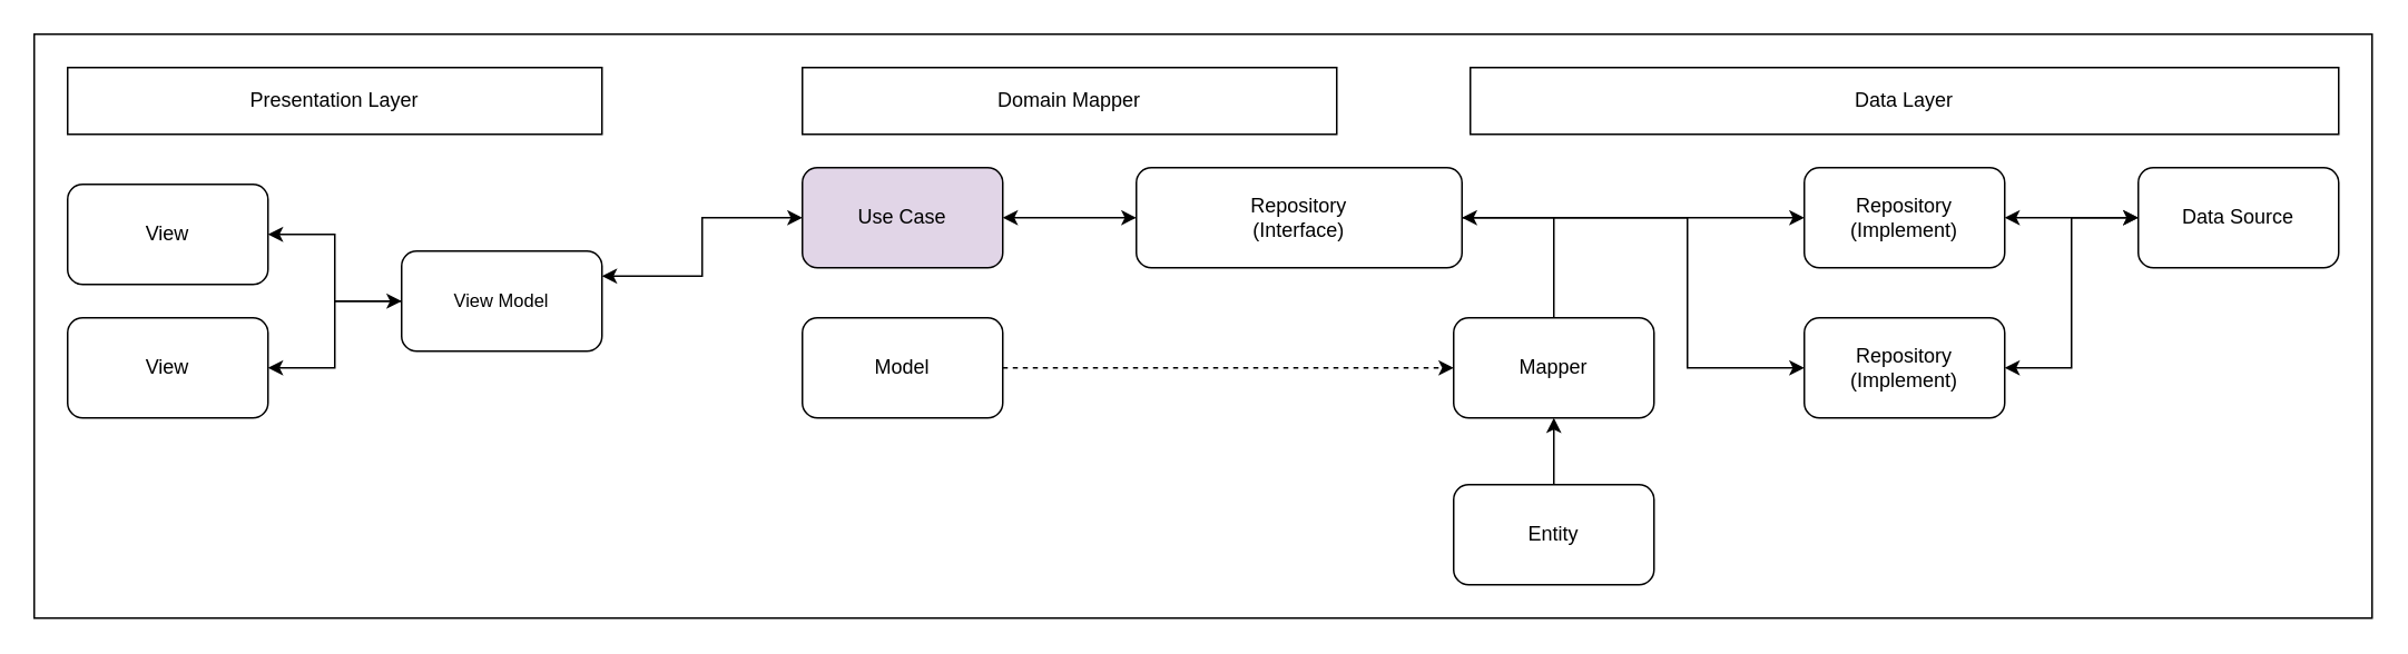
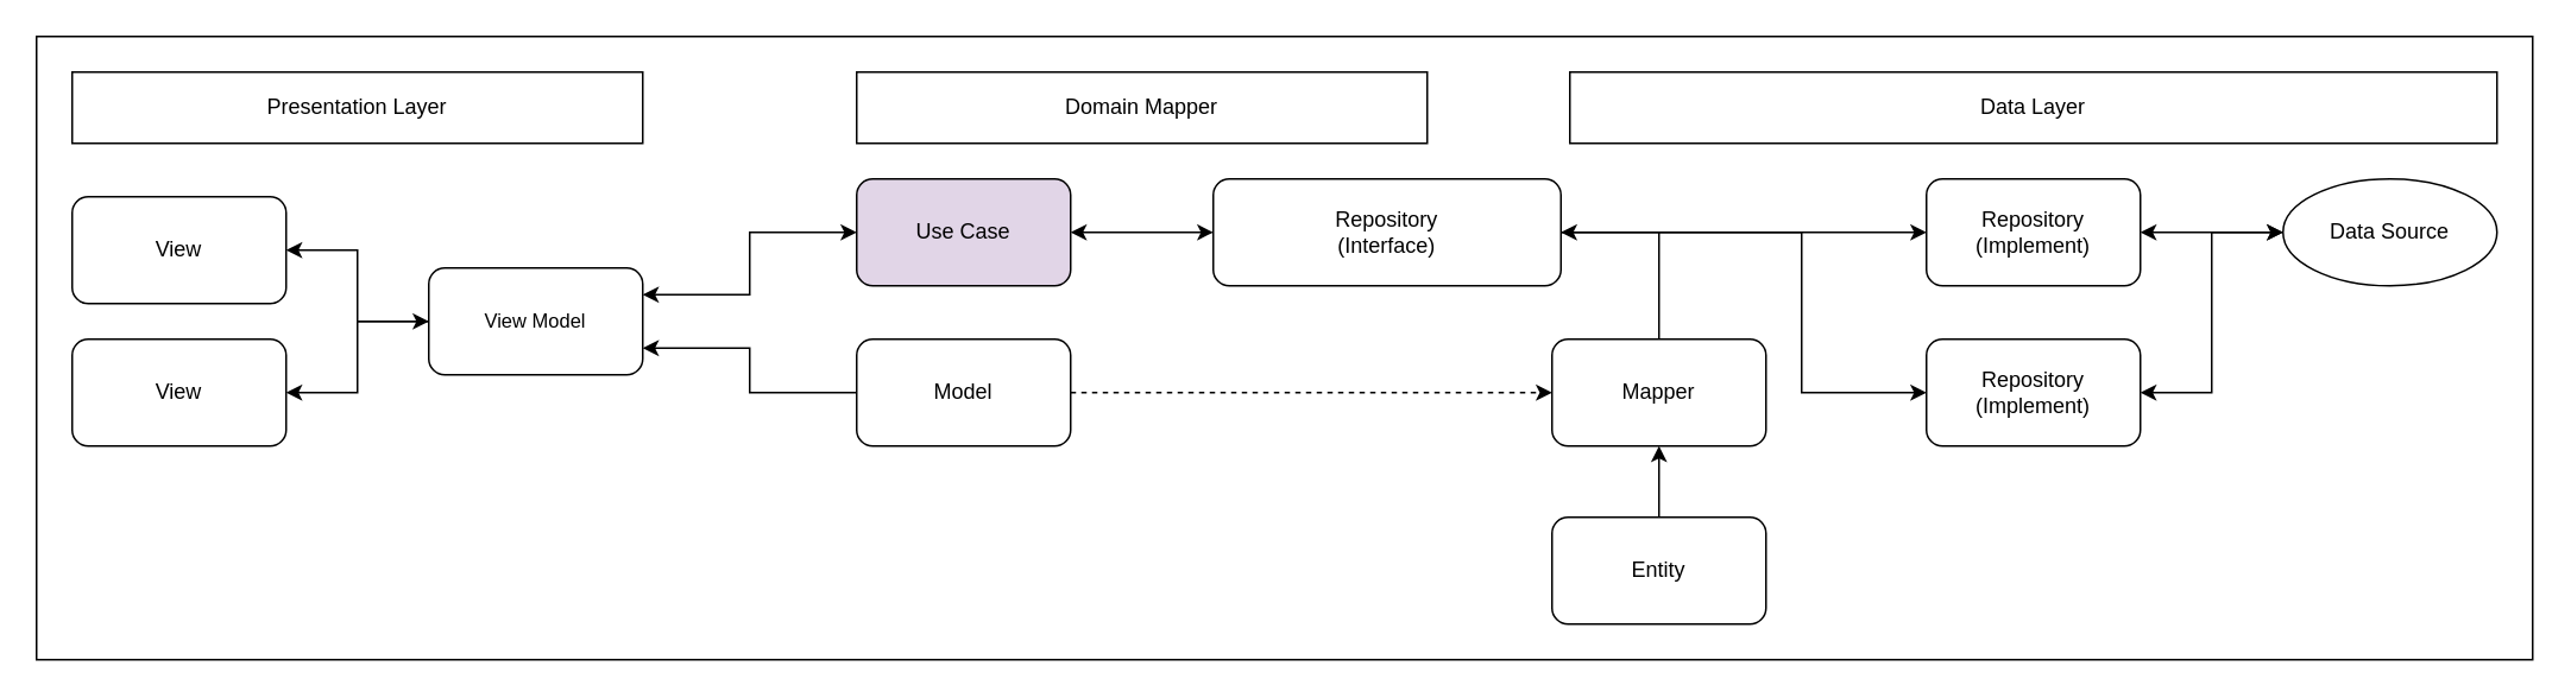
- <mxCell id="22" value="Data Source" style="rounded=1;whiteSpace=wrap;html=1;" parent="1" vertex="1"><mxGeometry x="1280" y="100" width="120" height="60" as="geometry" /></mxCell>
+ <mxCell id="22" value="Data Source" style="ellipse;whiteSpace=wrap;html=1;" parent="1" vertex="1"><mxGeometry x="1280" y="100" width="120" height="60" as="geometry" /></mxCell>
+ <mxCell id="7" style="edgeStyle=orthogonalEdgeStyle;rounded=0;orthogonalLoop=1;jettySize=auto;html=1;exitX=1;exitY=0.75;exitDx=0;exitDy=0;entryX=0;entryY=0.5;entryDx=0;entryDy=0;startArrow=classic;startFill=1;endArrow=none;endFill=0;" edge="1" parent="1" source="8" target="15"><mxGeometry relative="1" as="geometry"><Array as="points"><mxPoint x="420" y="195" /><mxPoint x="420" y="220" /></Array></mxGeometry></mxCell>
